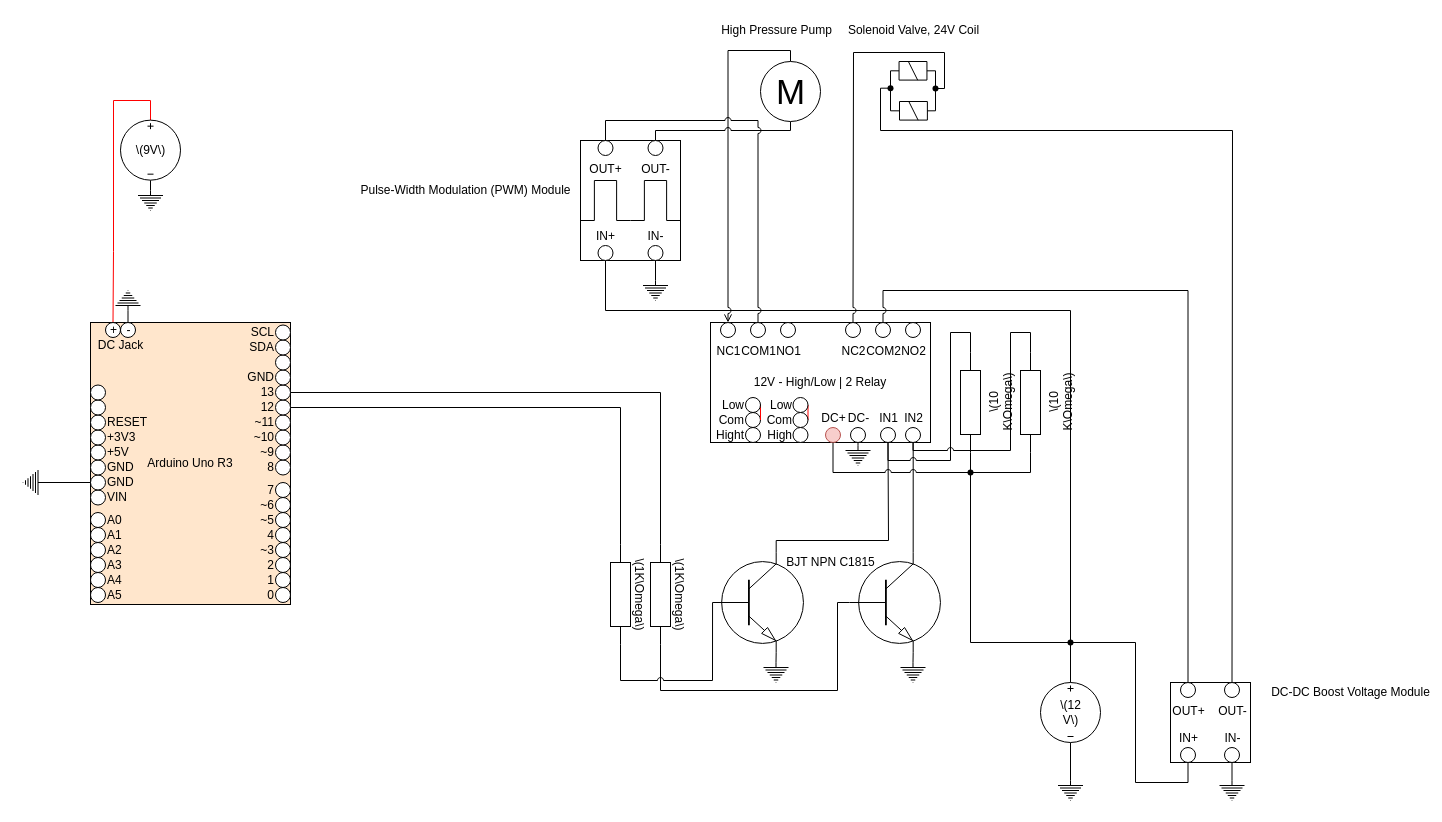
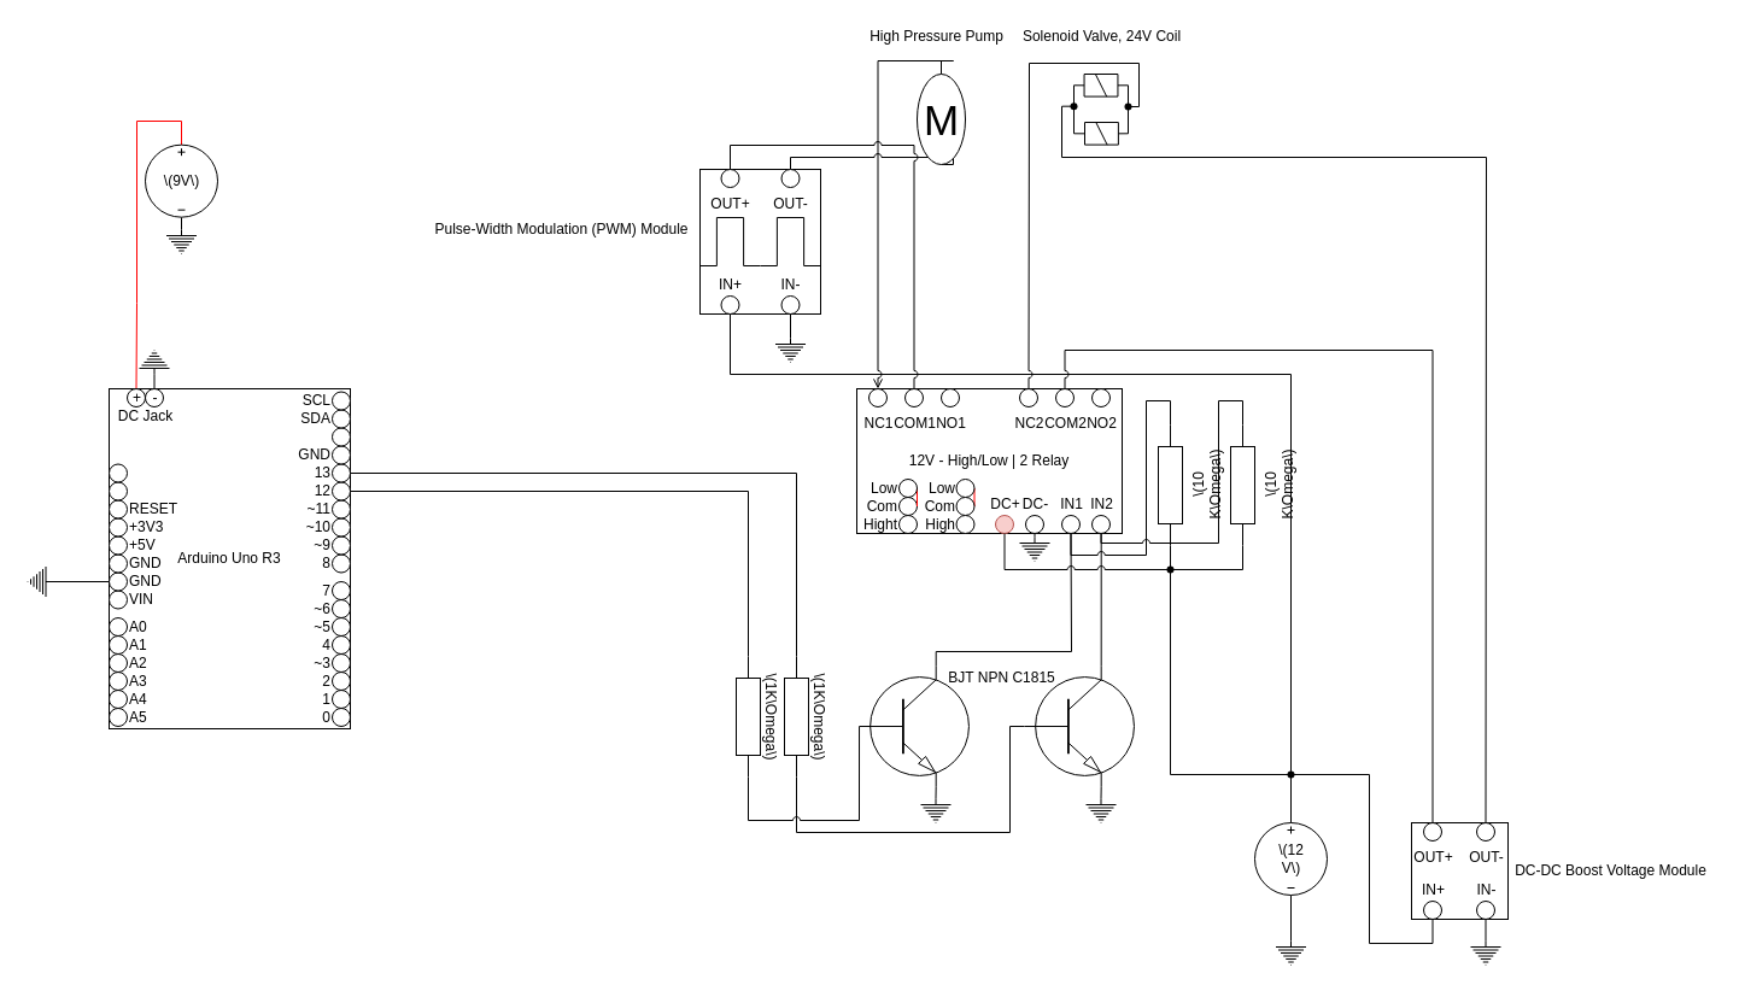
- <mxCell id="23" value="M" style="verticalLabelPosition=middle;shadow=0;dashed=0;align=center;html=1;verticalAlign=middle;strokeWidth=1;shape=ellipse;aspect=fixed;fontSize=35;" vertex="1" parent="1"><mxGeometry x="760" y="61" width="60" height="60" as="geometry" /></mxCell>
+ <mxCell id="23" value="M" style="verticalLabelPosition=middle;shadow=0;dashed=0;align=center;html=1;verticalAlign=middle;strokeWidth=1;shape=ellipse;aspect=fixed;fontSize=35;" vertex="1" parent="1"><mxGeometry x="760" y="61" width="40" height="75" as="geometry" /></mxCell>
- <mxCell id="45" value="Arduino Uno R3" style="rounded=0;whiteSpace=wrap;html=1;fillColor=#ffe6cc;" vertex="1" parent="44"><mxGeometry width="200" height="282" as="geometry" /></mxCell>
+ <mxCell id="45" value="Arduino Uno R3" style="rounded=0;whiteSpace=wrap;html=1;" vertex="1" parent="44"><mxGeometry width="200" height="282" as="geometry" /></mxCell>
- <mxCell id="134" value="DC-DC Boost Voltage Module" style="text;html=1;align=center;verticalAlign=middle;resizable=0;points=[];autosize=1;strokeColor=none;fillColor=none;" vertex="1" parent="1"><mxGeometry x="1265" y="682" width="170" height="20" as="geometry" /></mxCell>
+ <mxCell id="134" value="DC-DC Boost Voltage Module" style="text;html=1;align=center;verticalAlign=middle;resizable=0;points=[];autosize=1;strokeColor=none;fillColor=none;" vertex="1" parent="1"><mxGeometry x="1250" y="712" width="170" height="20" as="geometry" /></mxCell>
